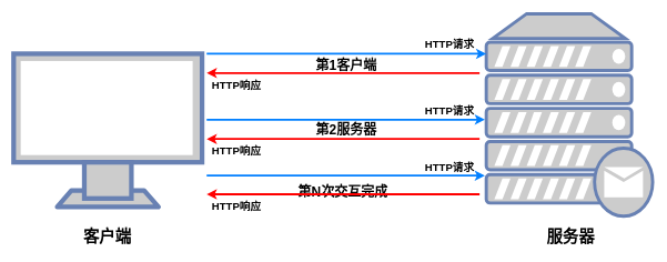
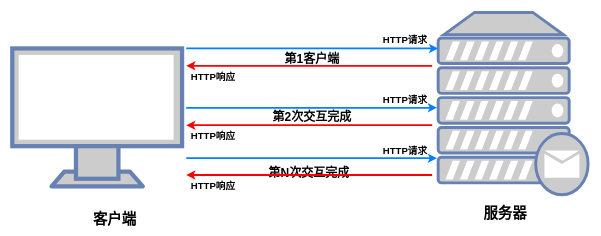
- <mxCell id="15" value="&lt;b&gt;&lt;font style=&quot;font-size: 20px;&quot;&gt;第2服务器&lt;/font&gt;&lt;/b&gt;" style="text;html=1;strokeColor=none;fillColor=none;align=center;verticalAlign=middle;whiteSpace=wrap;rounded=0;" vertex="1" parent="12"><mxGeometry x="140" y="29" width="140" height="30" as="geometry" /></mxCell>
+ <mxCell id="15" value="&lt;b&gt;&lt;font style=&quot;font-size: 20px;&quot;&gt;第2次交互完成&lt;/font&gt;&lt;/b&gt;" style="text;html=1;strokeColor=none;fillColor=none;align=center;verticalAlign=middle;whiteSpace=wrap;rounded=0;" vertex="1" parent="12"><mxGeometry x="140" y="29" width="140" height="30" as="geometry" /></mxCell>
- <mxCell id="4" value="&lt;font size=&quot;1&quot; style=&quot;&quot;&gt;&lt;b style=&quot;font-size: 24px;&quot;&gt;客户端&lt;/b&gt;&lt;/font&gt;" style="text;html=1;strokeColor=none;fillColor=none;align=center;verticalAlign=middle;whiteSpace=wrap;rounded=0;shadow=0;spacing=4;" vertex="1" parent="1"><mxGeometry x="117.31" y="341" width="88.46" height="30" as="geometry" /></mxCell>
+ <mxCell id="4" value="&lt;font size=&quot;1&quot; style=&quot;&quot;&gt;&lt;b style=&quot;font-size: 24px;&quot;&gt;客户端&lt;/b&gt;&lt;/font&gt;" style="text;html=1;strokeColor=none;fillColor=none;align=center;verticalAlign=middle;whiteSpace=wrap;rounded=0;shadow=0;spacing=4;" vertex="1" parent="1"><mxGeometry x="147.31" y="351" width="88.46" height="30" as="geometry" /></mxCell>
- <mxCell id="5" value="&lt;font size=&quot;1&quot; style=&quot;&quot;&gt;&lt;b style=&quot;font-size: 24px;&quot;&gt;服务器&lt;/b&gt;&lt;/font&gt;" style="text;html=1;strokeColor=none;fillColor=none;align=center;verticalAlign=middle;whiteSpace=wrap;rounded=0;" vertex="1" parent="1"><mxGeometry x="812.77" y="341" width="88.46" height="30" as="geometry" /></mxCell>
+ <mxCell id="5" value="&lt;font size=&quot;1&quot; style=&quot;&quot;&gt;&lt;b style=&quot;font-size: 24px;&quot;&gt;服务器&lt;/b&gt;&lt;/font&gt;" style="text;html=1;strokeColor=none;fillColor=none;align=center;verticalAlign=middle;whiteSpace=wrap;rounded=0;" vertex="1" parent="1"><mxGeometry x="797.77" y="341" width="88.46" height="30" as="geometry" /></mxCell>
